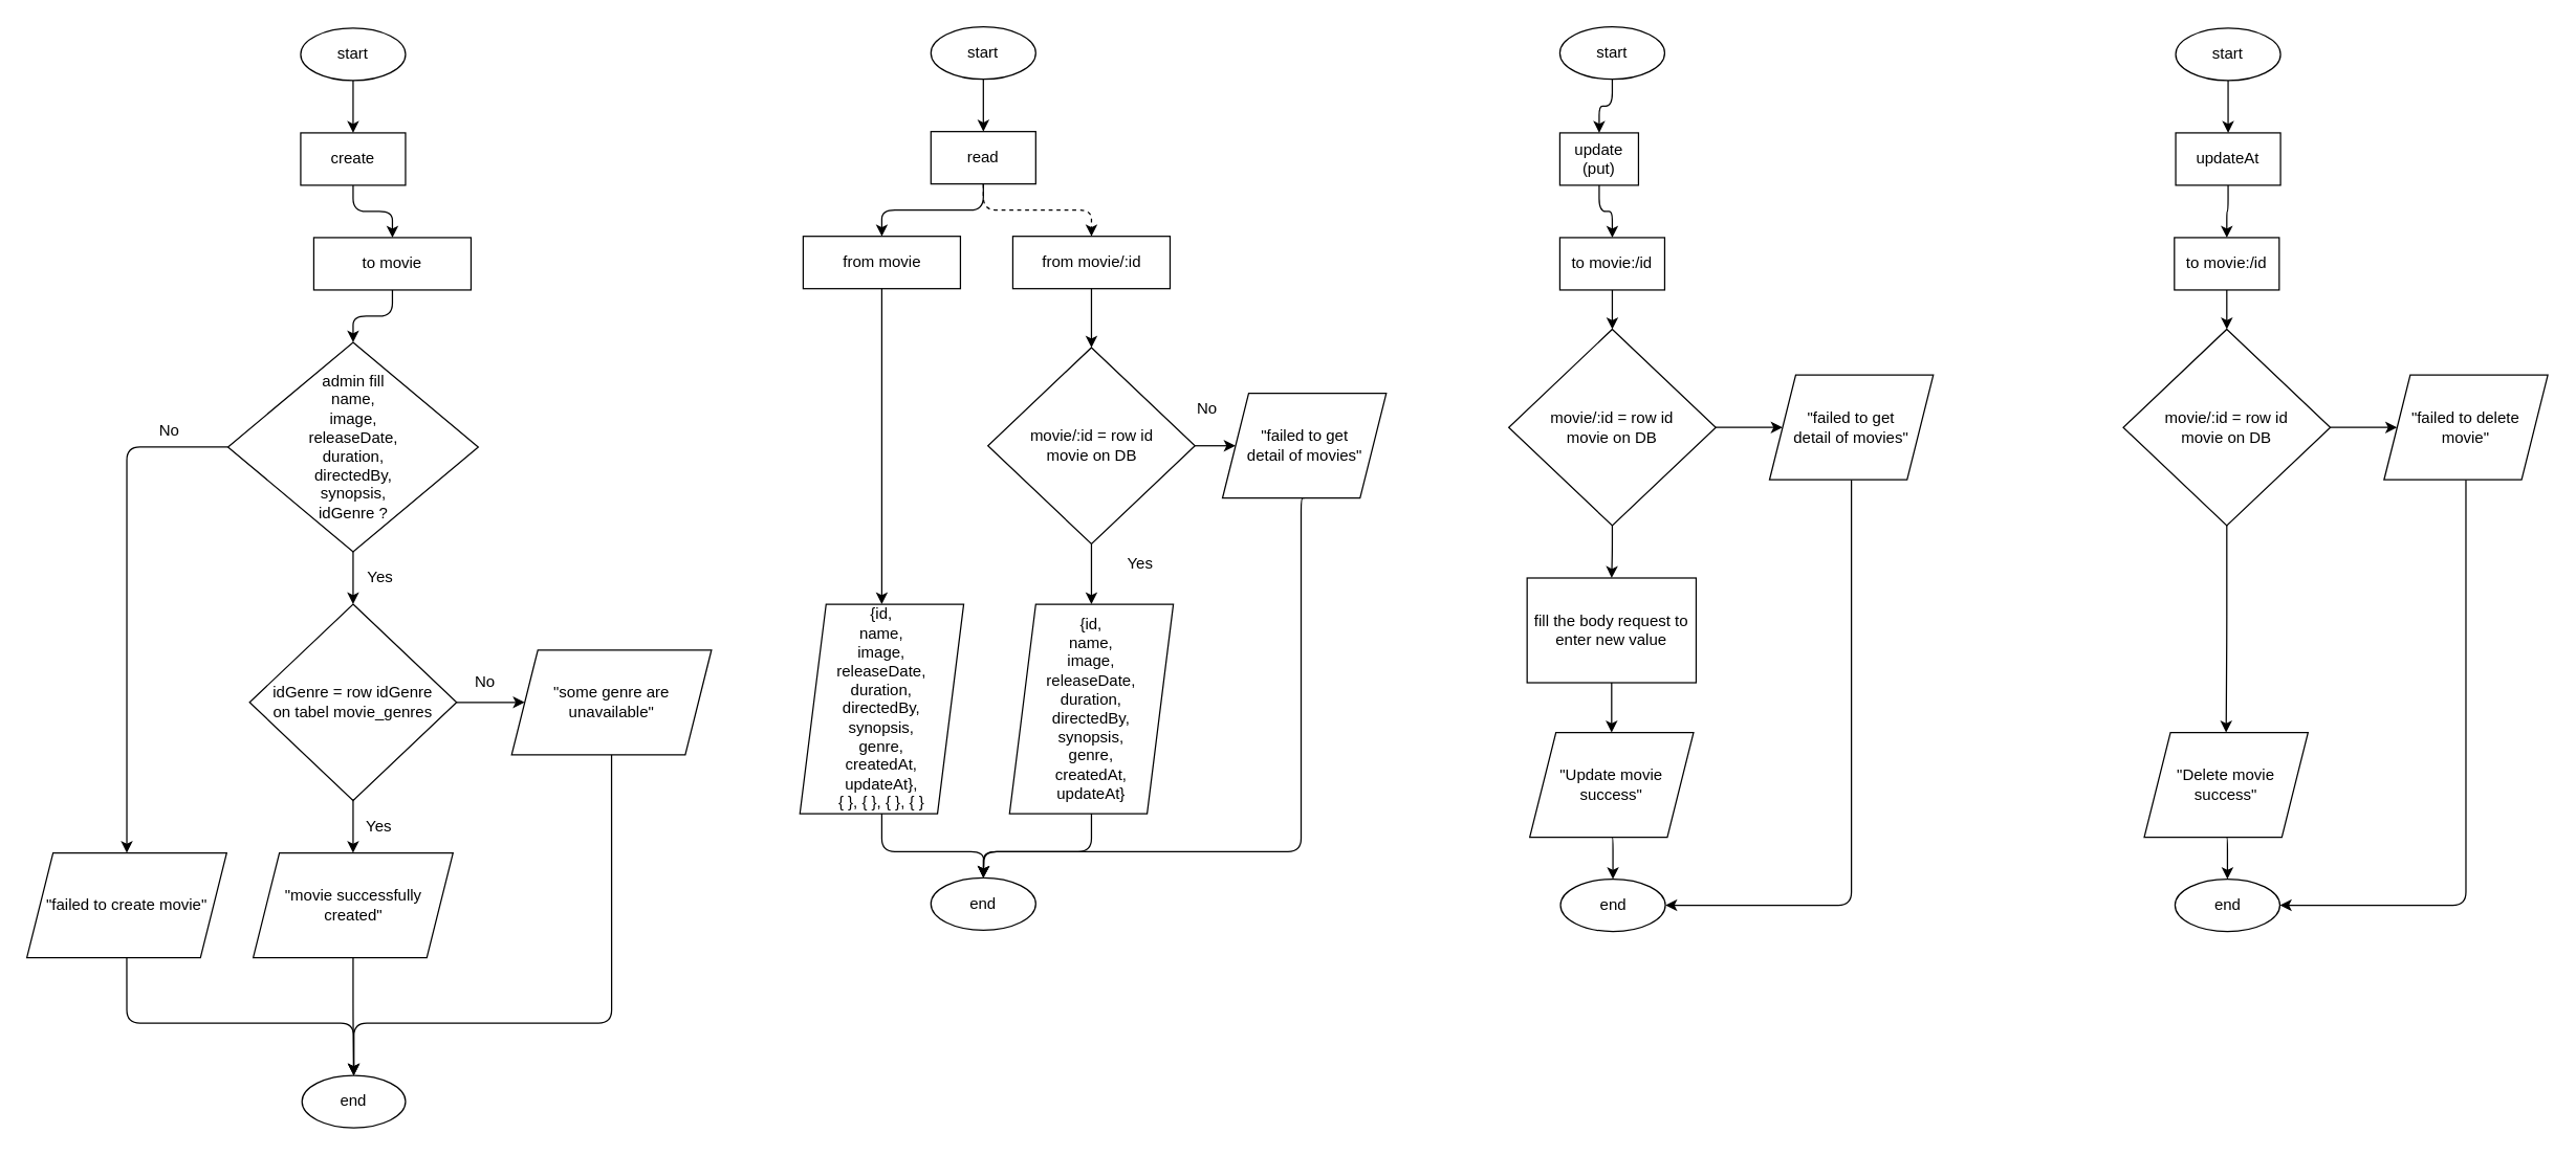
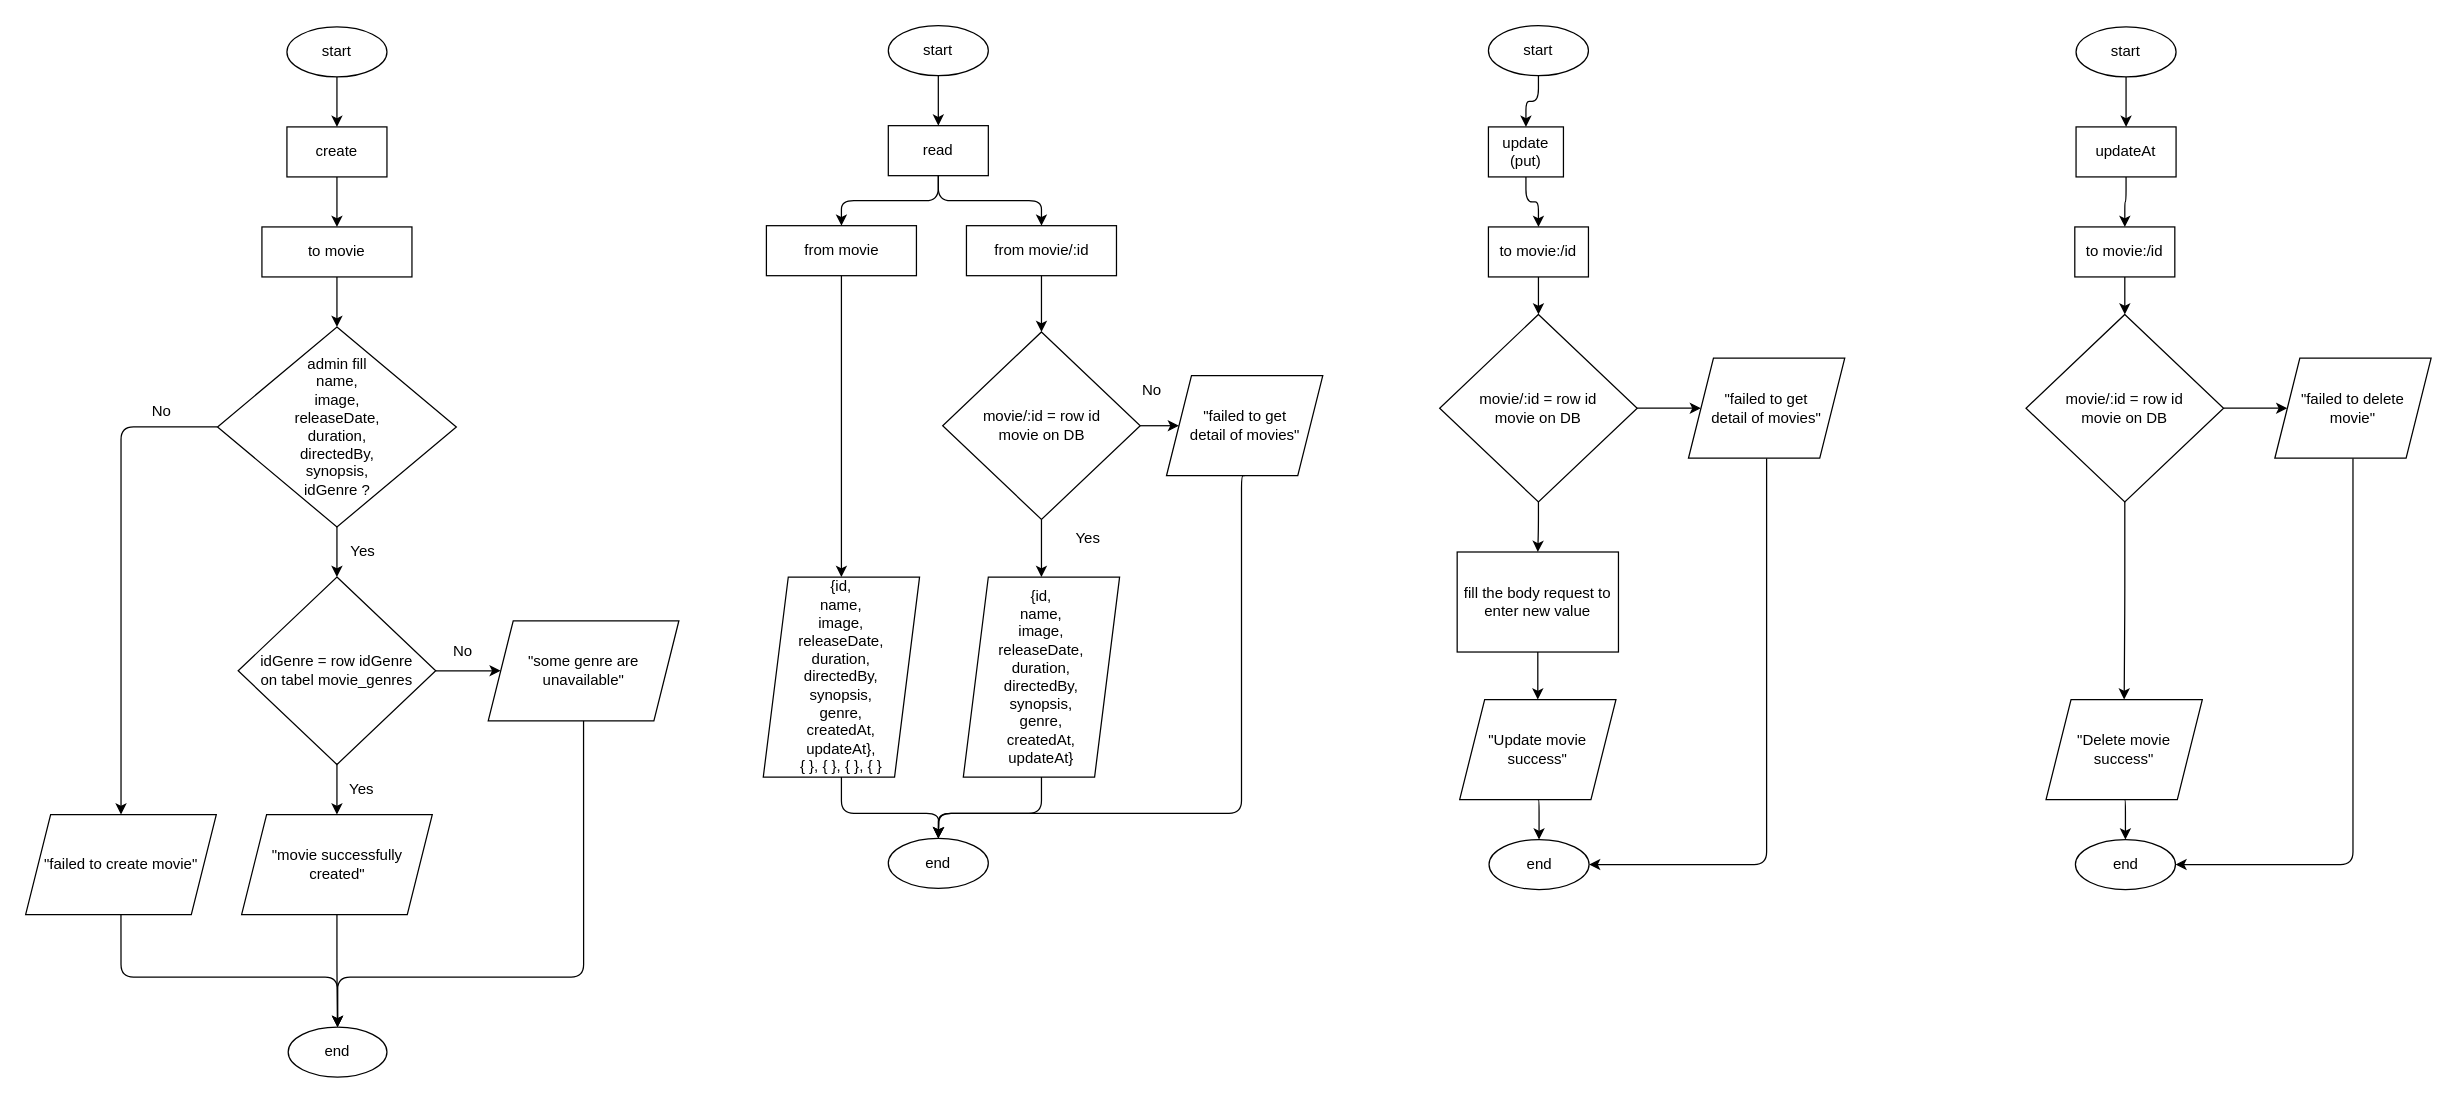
- <mxCell id="18" style="edgeStyle=orthogonalEdgeStyle;orthogonalLoop=1;jettySize=auto;html=1;exitX=0.5;exitY=1;exitDx=0;exitDy=0;entryX=0.5;entryY=0;entryDx=0;entryDy=0;dashed=1;" parent="10" source="11" target="17" edge="1"><mxGeometry relative="1" as="geometry" /></mxCell>
+ <mxCell id="18" style="edgeStyle=orthogonalEdgeStyle;orthogonalLoop=1;jettySize=auto;html=1;exitX=0.5;exitY=1;exitDx=0;exitDy=0;entryX=0.5;entryY=0;entryDx=0;entryDy=0;" parent="10" source="11" target="17" edge="1"><mxGeometry relative="1" as="geometry" /></mxCell>
- <mxCell id="36" value="to movie" style="whiteSpace=wrap;html=1;" parent="32" vertex="1"><mxGeometry x="219" y="160" width="120" height="40" as="geometry" /></mxCell>
+ <mxCell id="36" value="to movie" style="whiteSpace=wrap;html=1;" parent="32" vertex="1"><mxGeometry x="189" y="160" width="120" height="40" as="geometry" /></mxCell>
